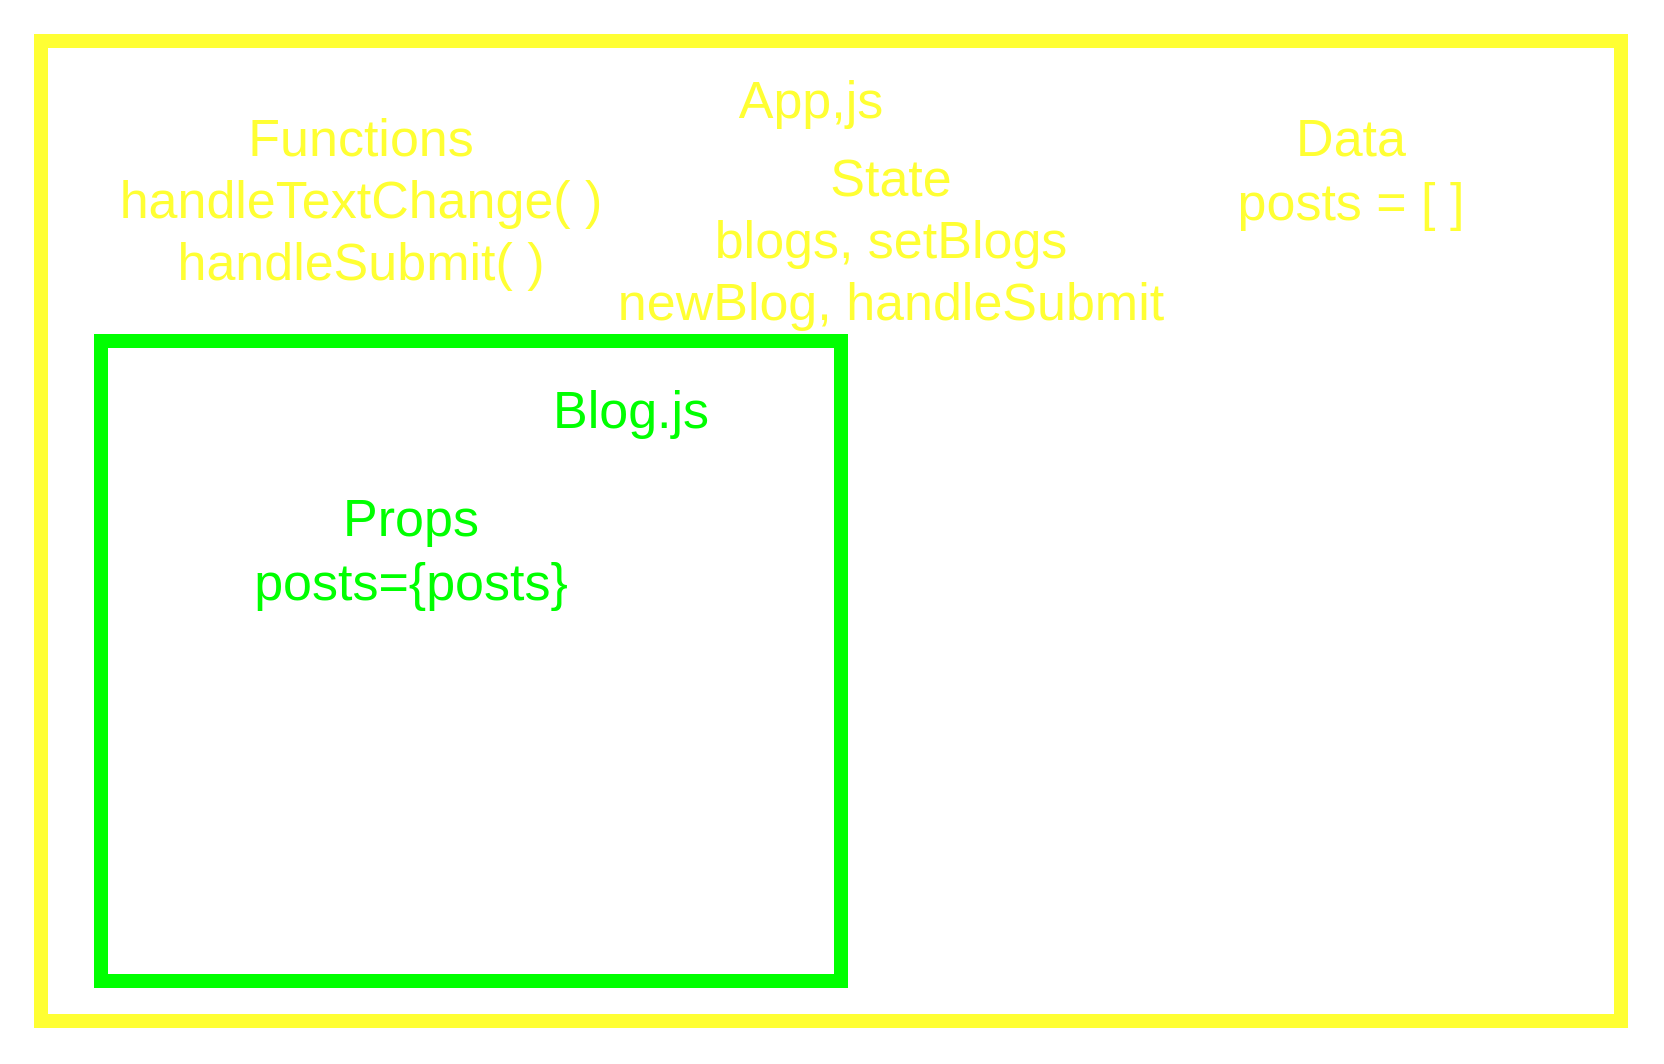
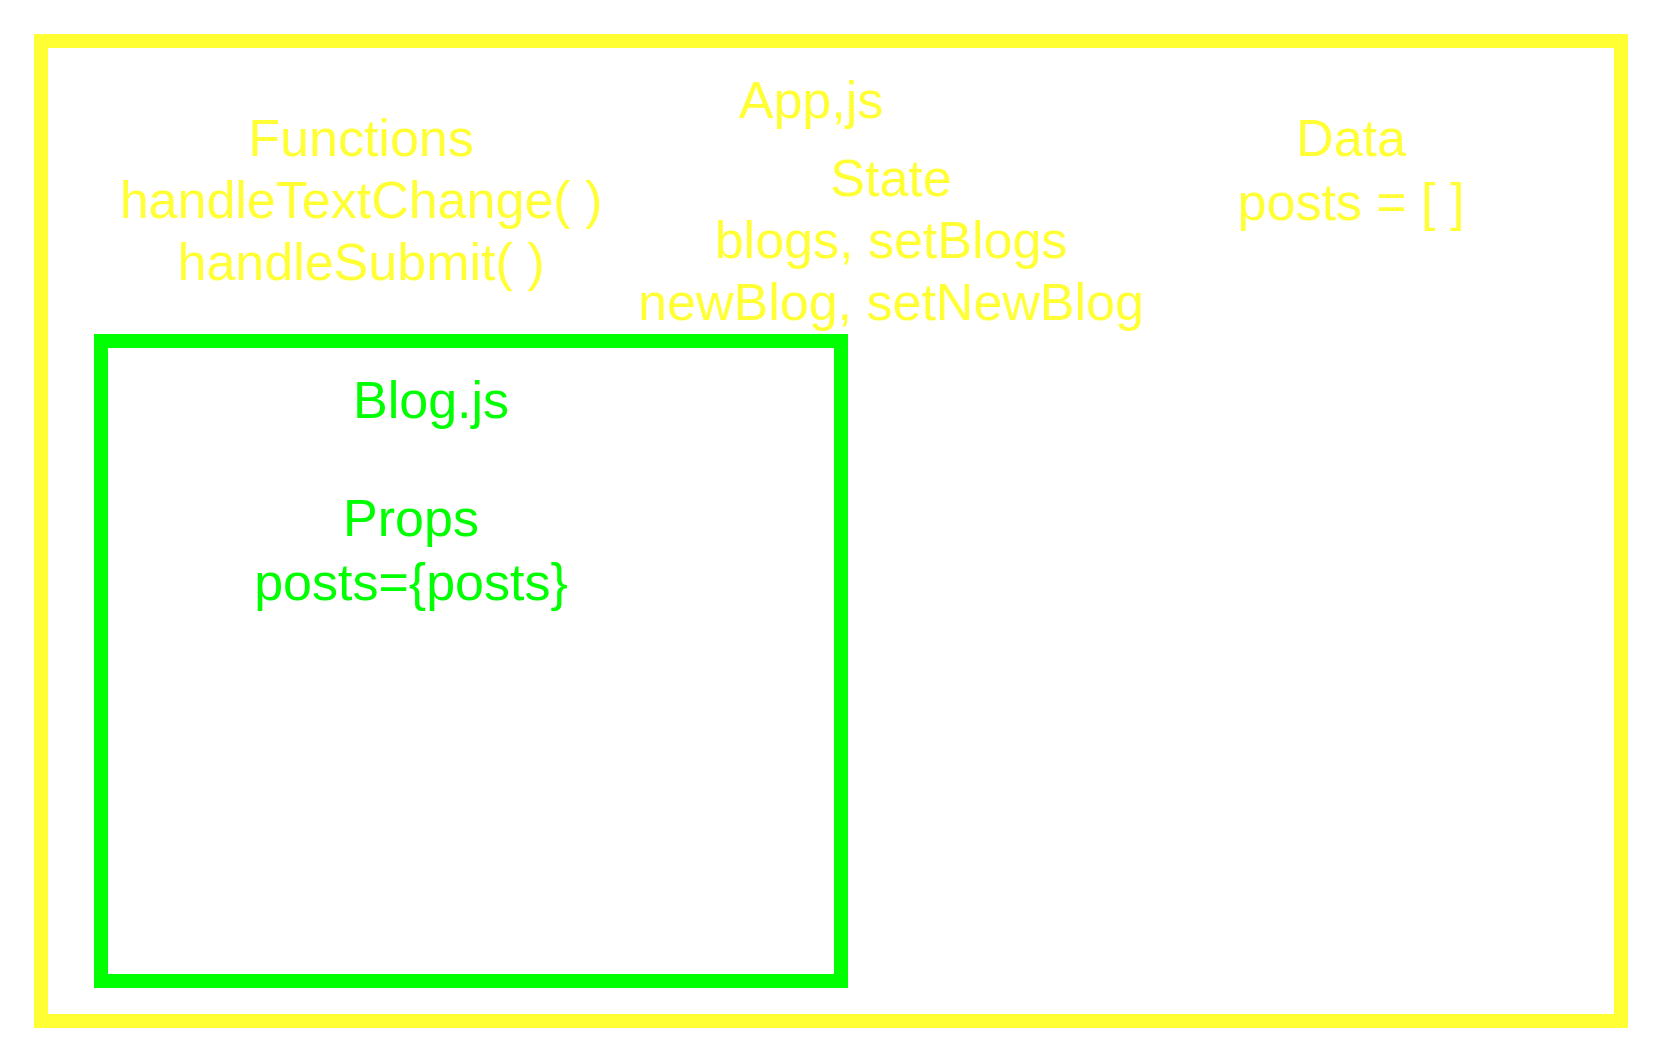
- <mxCell id="7" value="State&lt;br&gt;blogs, setBlogs&lt;br&gt;newBlog, handleSubmit" style="text;html=1;resizable=0;autosize=1;align=center;verticalAlign=middle;points=[];fillColor=none;strokeColor=none;rounded=0;fontSize=26;fontColor=#FFFF33;" vertex="1" parent="1"><mxGeometry x="310" y="70" width="270" height="100" as="geometry" /></mxCell>
+ <mxCell id="7" value="State&lt;br&gt;blogs, setBlogs&lt;br&gt;newBlog, setNewBlog" style="text;html=1;resizable=0;autosize=1;align=center;verticalAlign=middle;points=[];fillColor=none;strokeColor=none;rounded=0;fontSize=26;fontColor=#FFFF33;" vertex="1" parent="1"><mxGeometry x="310" y="70" width="270" height="100" as="geometry" /></mxCell>
- <mxCell id="9" value="Blog.js" style="text;html=1;resizable=0;autosize=1;align=center;verticalAlign=middle;points=[];fillColor=none;strokeColor=none;rounded=0;fontSize=26;fontColor=#00FF00;" vertex="1" parent="1"><mxGeometry x="270" y="185" width="90" height="40" as="geometry" /></mxCell>
+ <mxCell id="9" value="Blog.js" style="text;html=1;resizable=0;autosize=1;align=center;verticalAlign=middle;points=[];fillColor=none;strokeColor=none;rounded=0;fontSize=26;fontColor=#00FF00;" vertex="1" parent="1"><mxGeometry x="170" y="180" width="90" height="40" as="geometry" /></mxCell>
